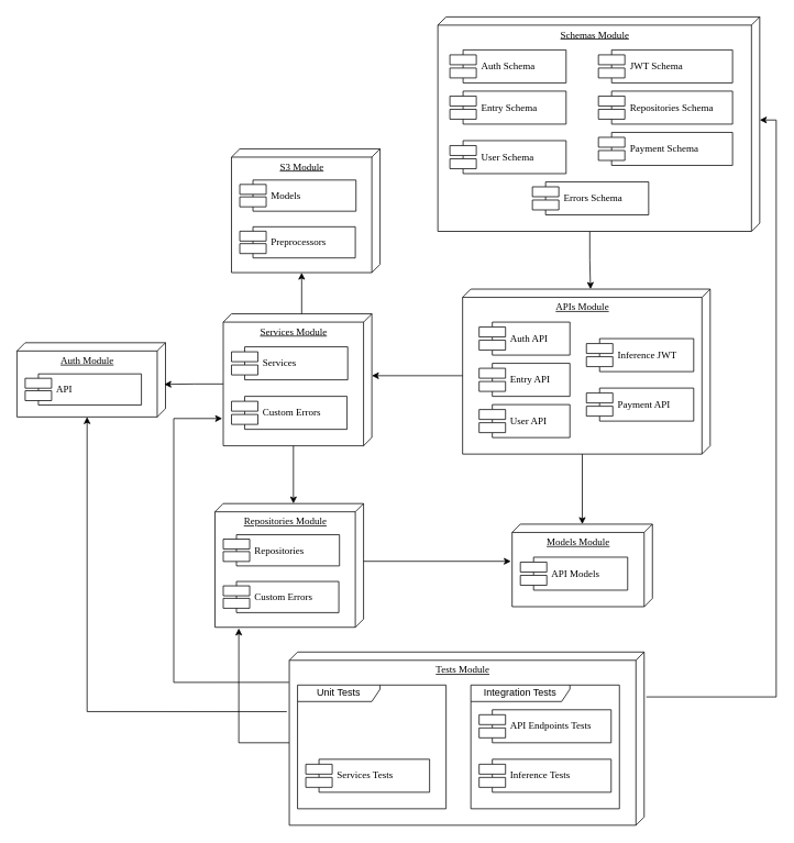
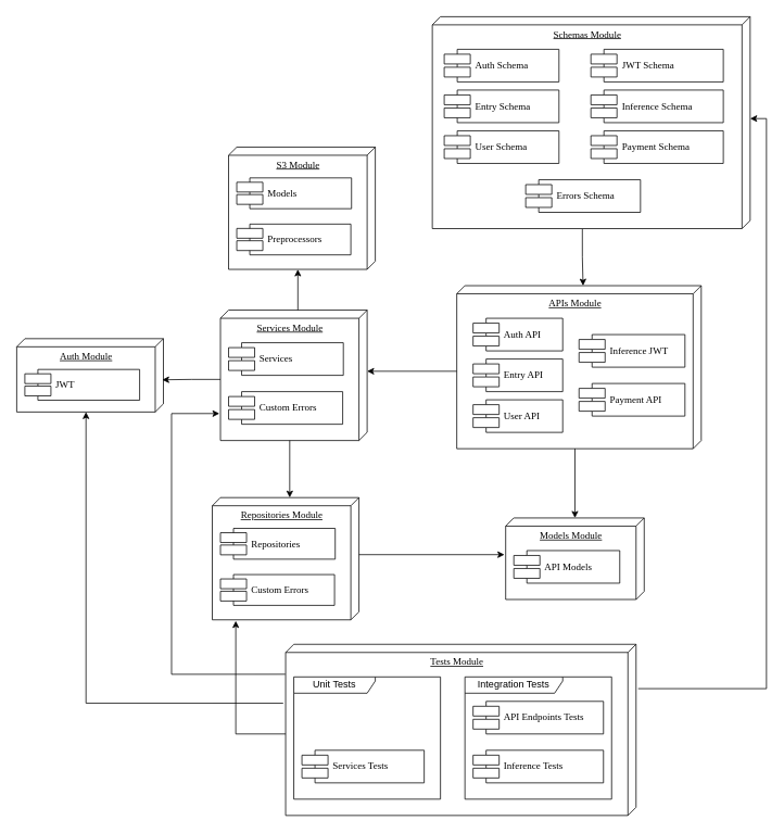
- <mxCell id="19" value="Repositories Schema" style="shape=component;align=left;spacingLeft=36;rounded=0;shadow=0;comic=0;labelBackgroundColor=none;strokeWidth=1;fontFamily=Verdana;fontSize=12;html=1;" vertex="1" parent="13"><mxGeometry x="194.583" y="90" width="162.5" height="40" as="geometry" /></mxCell>
+ <mxCell id="19" value="Inference Schema" style="shape=component;align=left;spacingLeft=36;rounded=0;shadow=0;comic=0;labelBackgroundColor=none;strokeWidth=1;fontFamily=Verdana;fontSize=12;html=1;" vertex="1" parent="13"><mxGeometry x="194.583" y="90" width="162.5" height="40" as="geometry" /></mxCell>
- <mxCell id="17" value="User Schema" style="shape=component;align=left;spacingLeft=36;rounded=0;shadow=0;comic=0;labelBackgroundColor=none;strokeWidth=1;fontFamily=Verdana;fontSize=12;html=1;" vertex="1" parent="13"><mxGeometry x="14.587" y="150" width="140.833" height="40" as="geometry" /></mxCell>
+ <mxCell id="17" value="User Schema" style="shape=component;align=left;spacingLeft=36;rounded=0;shadow=0;comic=0;labelBackgroundColor=none;strokeWidth=1;fontFamily=Verdana;fontSize=12;html=1;" vertex="1" parent="13"><mxGeometry x="14.587" y="140" width="140.833" height="40" as="geometry" /></mxCell>
- <mxCell id="49" value="API" style="shape=component;align=left;spacingLeft=36;rounded=0;shadow=0;comic=0;labelBackgroundColor=none;strokeWidth=1;fontFamily=Verdana;fontSize=12;html=1;container=0;" vertex="1" parent="47"><mxGeometry x="10" y="37.778" width="140.833" height="37.778" as="geometry" /></mxCell>
+ <mxCell id="49" value="JWT" style="shape=component;align=left;spacingLeft=36;rounded=0;shadow=0;comic=0;labelBackgroundColor=none;strokeWidth=1;fontFamily=Verdana;fontSize=12;html=1;container=0;" vertex="1" parent="47"><mxGeometry x="10" y="37.778" width="140.833" height="37.778" as="geometry" /></mxCell>
